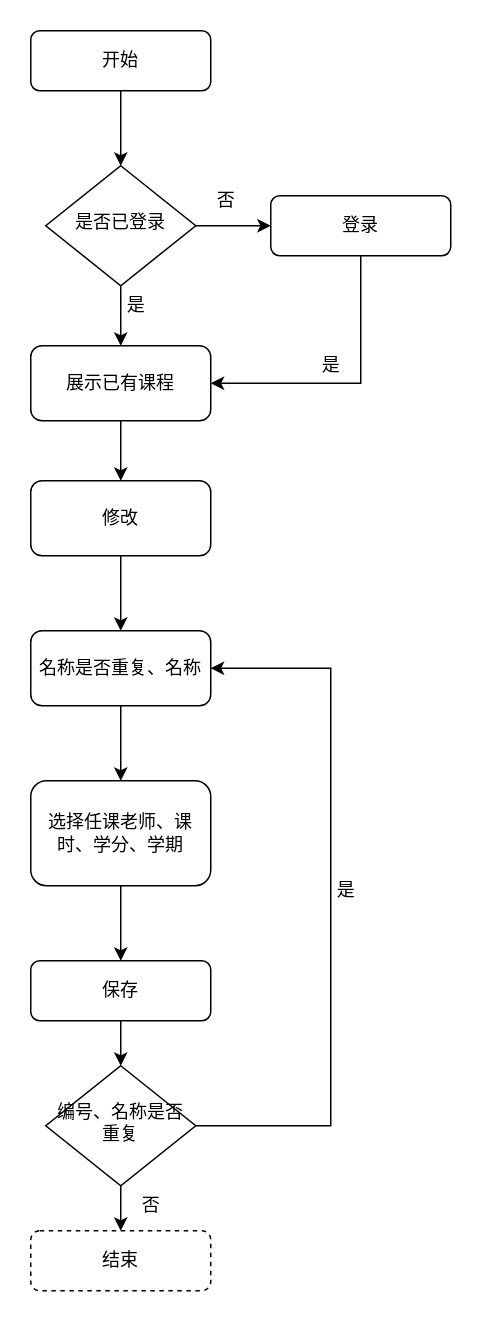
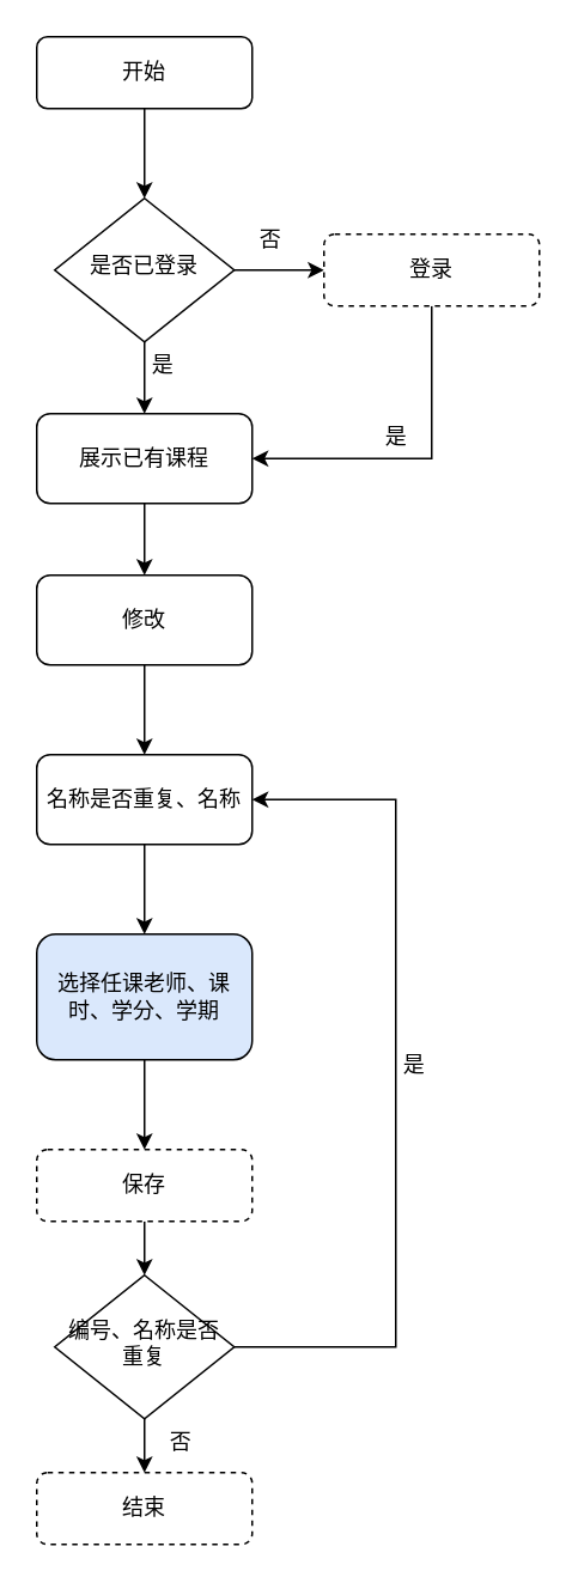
- <mxCell id="8" value="登录" style="rounded=1;whiteSpace=wrap;html=1;fontSize=12;glass=0;strokeWidth=1;shadow=0;" parent="1" vertex="1"><mxGeometry x="180" y="130" width="120" height="40" as="geometry" /></mxCell>
+ <mxCell id="8" value="登录" style="rounded=1;whiteSpace=wrap;html=1;fontSize=12;glass=0;strokeWidth=1;shadow=0;dashed=1;" parent="1" vertex="1"><mxGeometry x="180" y="130" width="120" height="40" as="geometry" /></mxCell>
- <mxCell id="12" value="选择任课老师、课时、学分、学期" style="rounded=1;whiteSpace=wrap;html=1;fontSize=12;glass=0;strokeWidth=1;shadow=0;" parent="1" vertex="1"><mxGeometry x="20" y="520" width="120" height="70" as="geometry" /></mxCell>
+ <mxCell id="12" value="选择任课老师、课时、学分、学期" style="rounded=1;whiteSpace=wrap;html=1;fontSize=12;glass=0;strokeWidth=1;shadow=0;fillColor=#dae8fc;" parent="1" vertex="1"><mxGeometry x="20" y="520" width="120" height="70" as="geometry" /></mxCell>
- <mxCell id="22" value="保存" style="rounded=1;whiteSpace=wrap;html=1;fontSize=12;glass=0;strokeWidth=1;shadow=0;" vertex="1" parent="1"><mxGeometry x="20" y="640" width="120" height="40" as="geometry" /></mxCell>
+ <mxCell id="22" value="保存" style="rounded=1;whiteSpace=wrap;html=1;fontSize=12;glass=0;strokeWidth=1;shadow=0;dashed=1;" vertex="1" parent="1"><mxGeometry x="20" y="640" width="120" height="40" as="geometry" /></mxCell>
